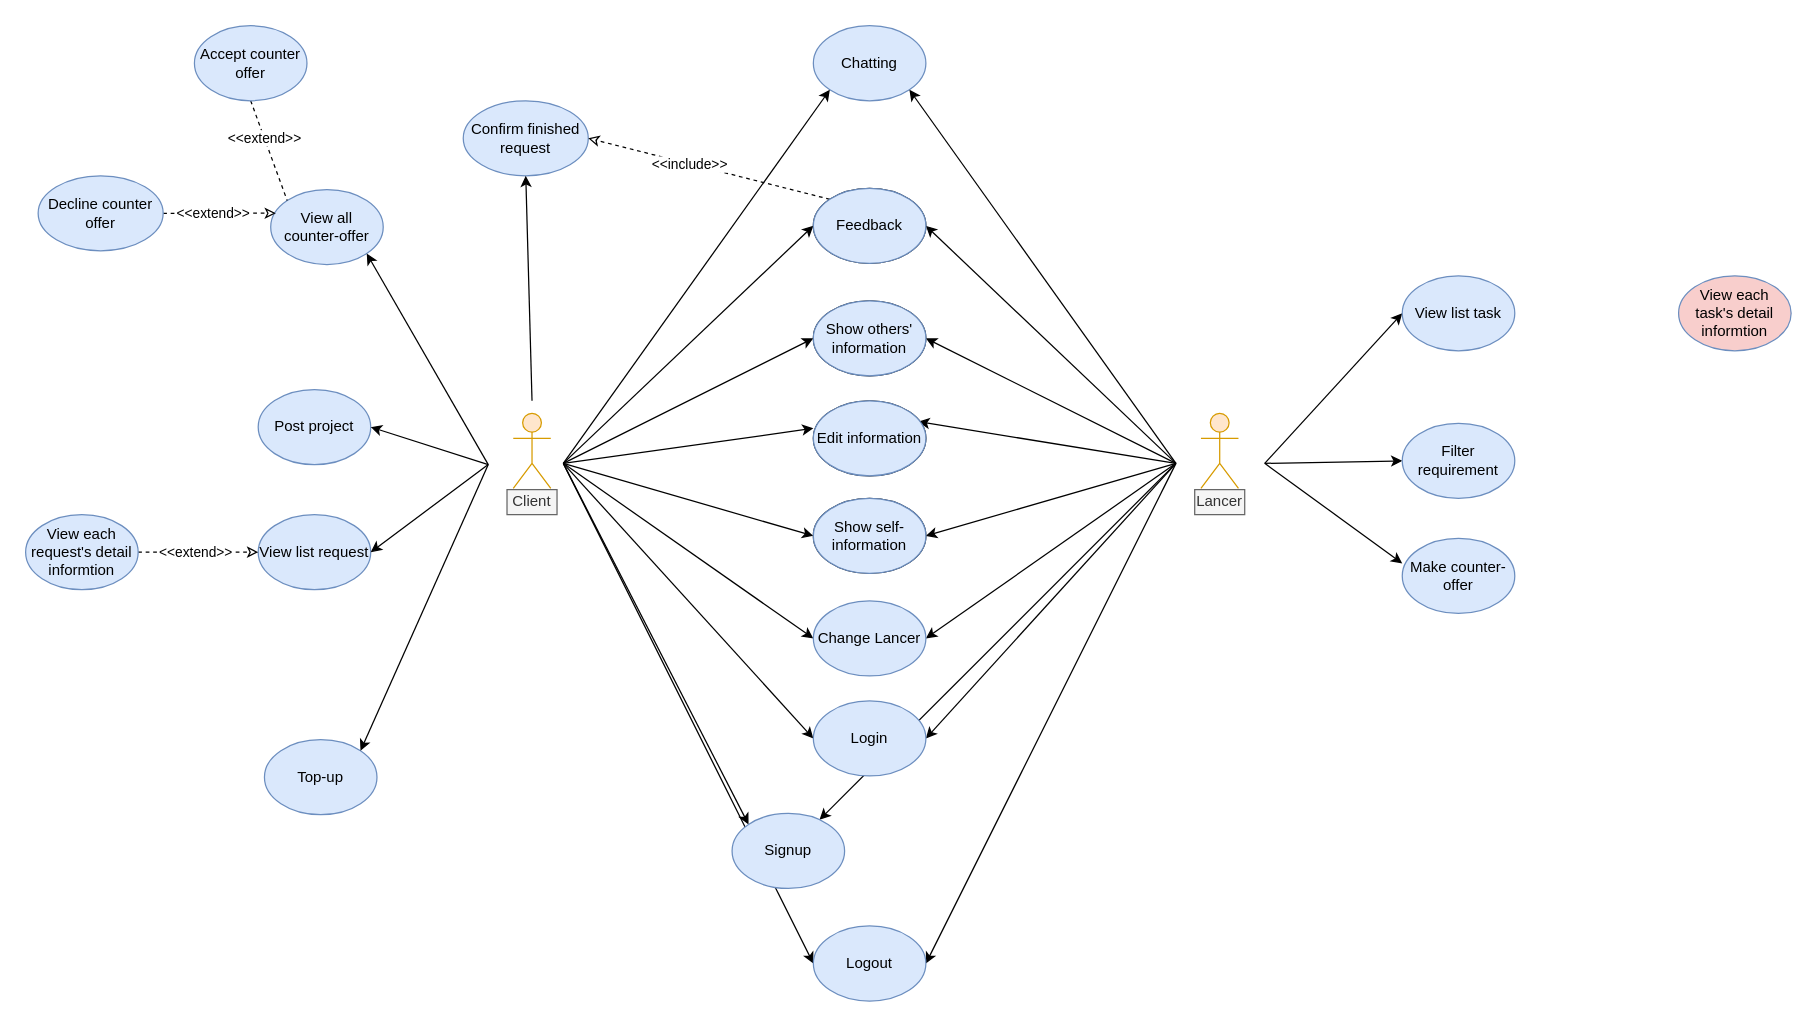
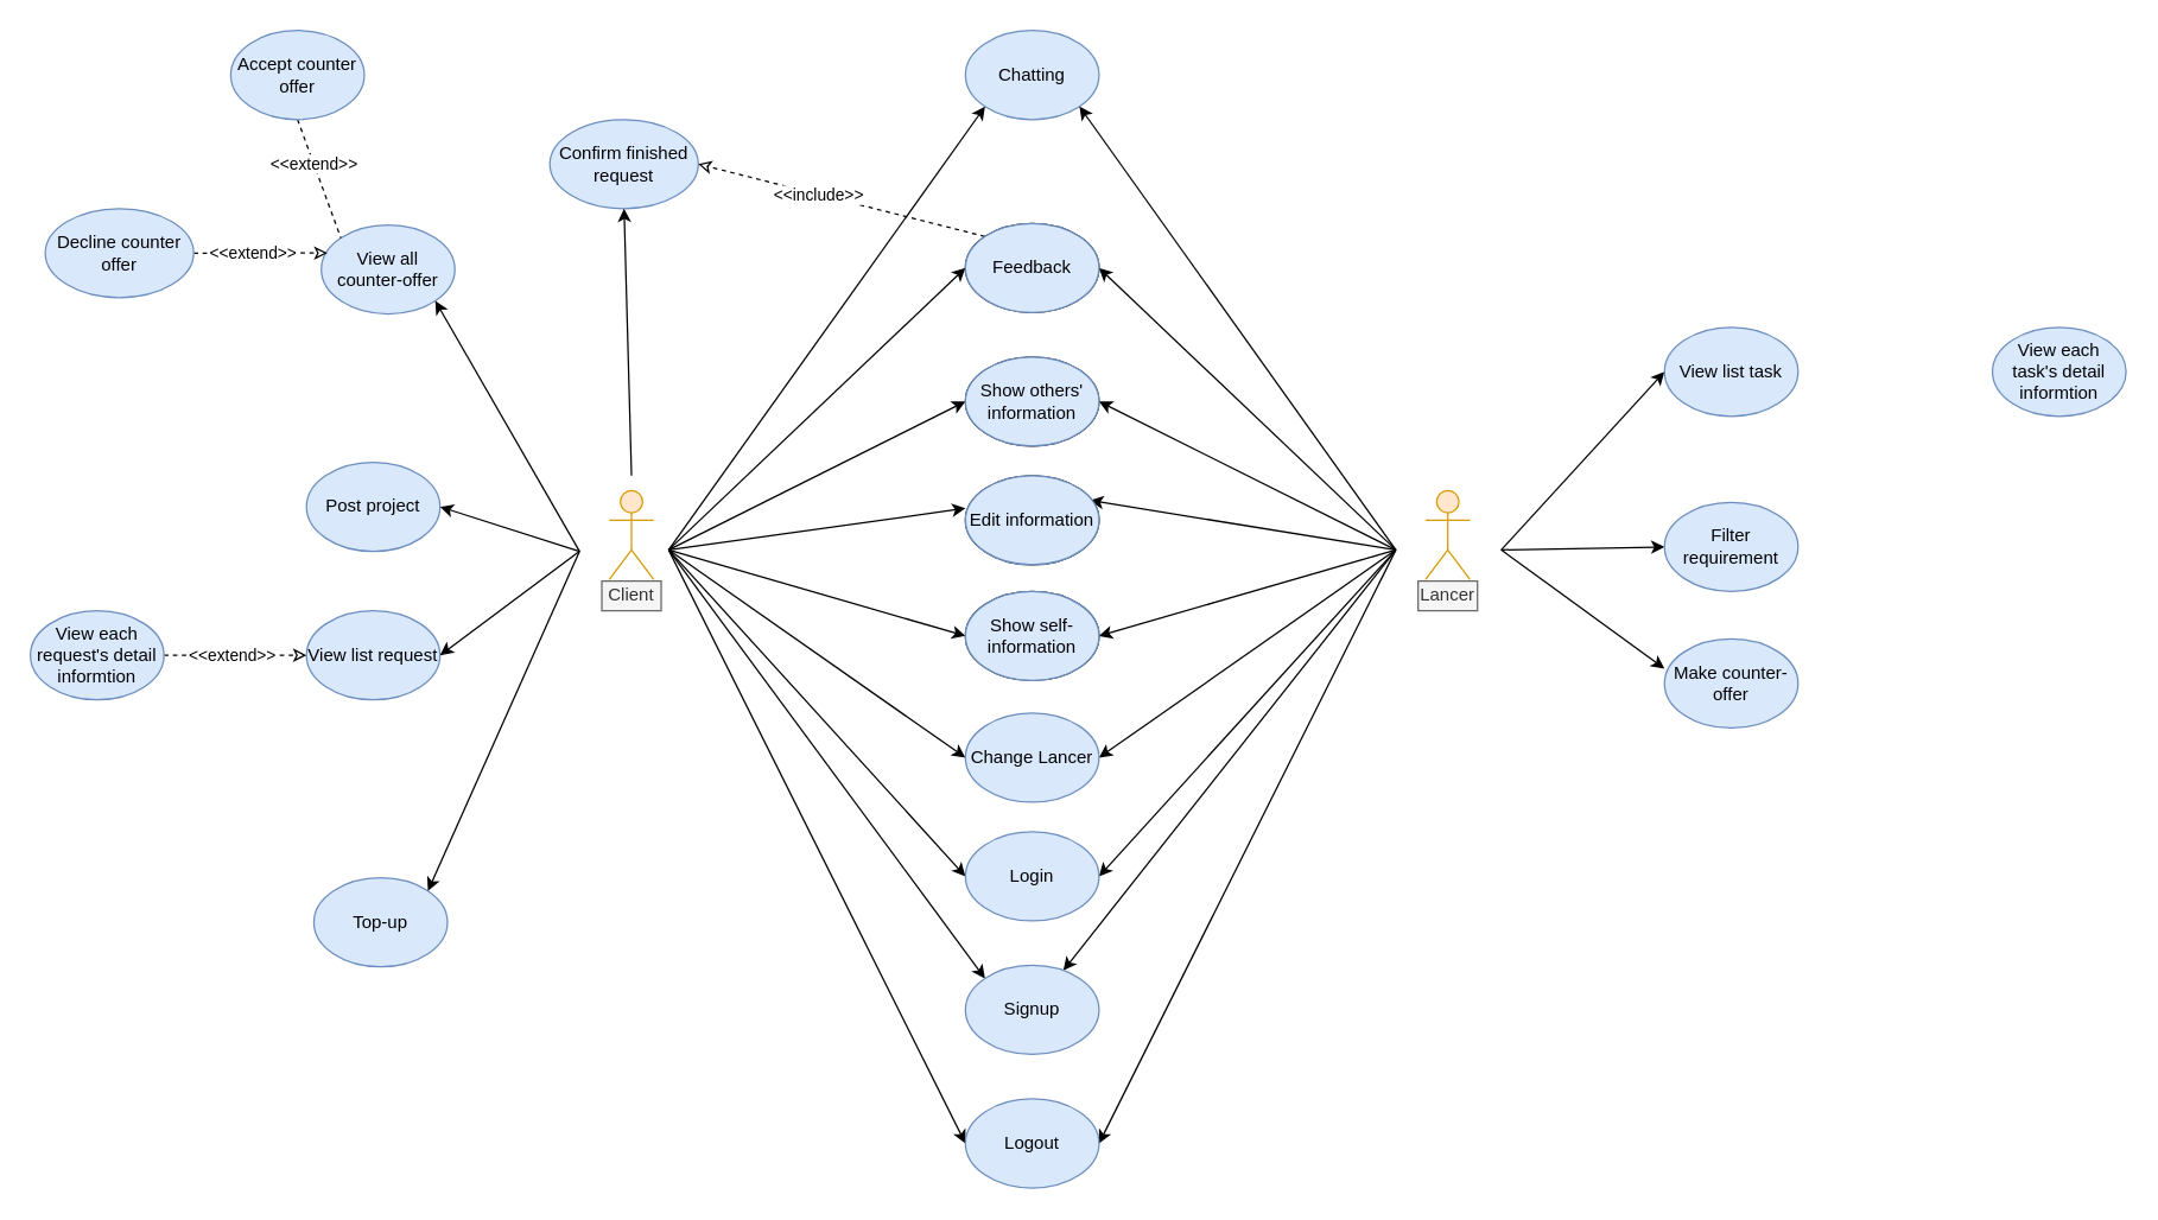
- <mxCell id="32" value="View each task's detail informtion" style="ellipse;whiteSpace=wrap;html=1;fillColor=#f8cecc;strokeColor=#6c8ebf;" parent="1" vertex="1"><mxGeometry x="1342" y="220" width="90" height="60" as="geometry" /></mxCell>
+ <mxCell id="32" value="View each task's detail informtion" style="ellipse;whiteSpace=wrap;html=1;fillColor=#dae8fc;strokeColor=#6c8ebf;" parent="1" vertex="1"><mxGeometry x="1342" y="220" width="90" height="60" as="geometry" /></mxCell>
- <mxCell id="21" value="Signup" style="ellipse;whiteSpace=wrap;html=1;fillColor=#dae8fc;strokeColor=#6c8ebf;" parent="1" vertex="1"><mxGeometry x="585" y="650" width="90" height="60" as="geometry" /></mxCell>
+ <mxCell id="21" value="Signup" style="ellipse;whiteSpace=wrap;html=1;fillColor=#dae8fc;strokeColor=#6c8ebf;" parent="1" vertex="1"><mxGeometry x="650" y="650" width="90" height="60" as="geometry" /></mxCell>
